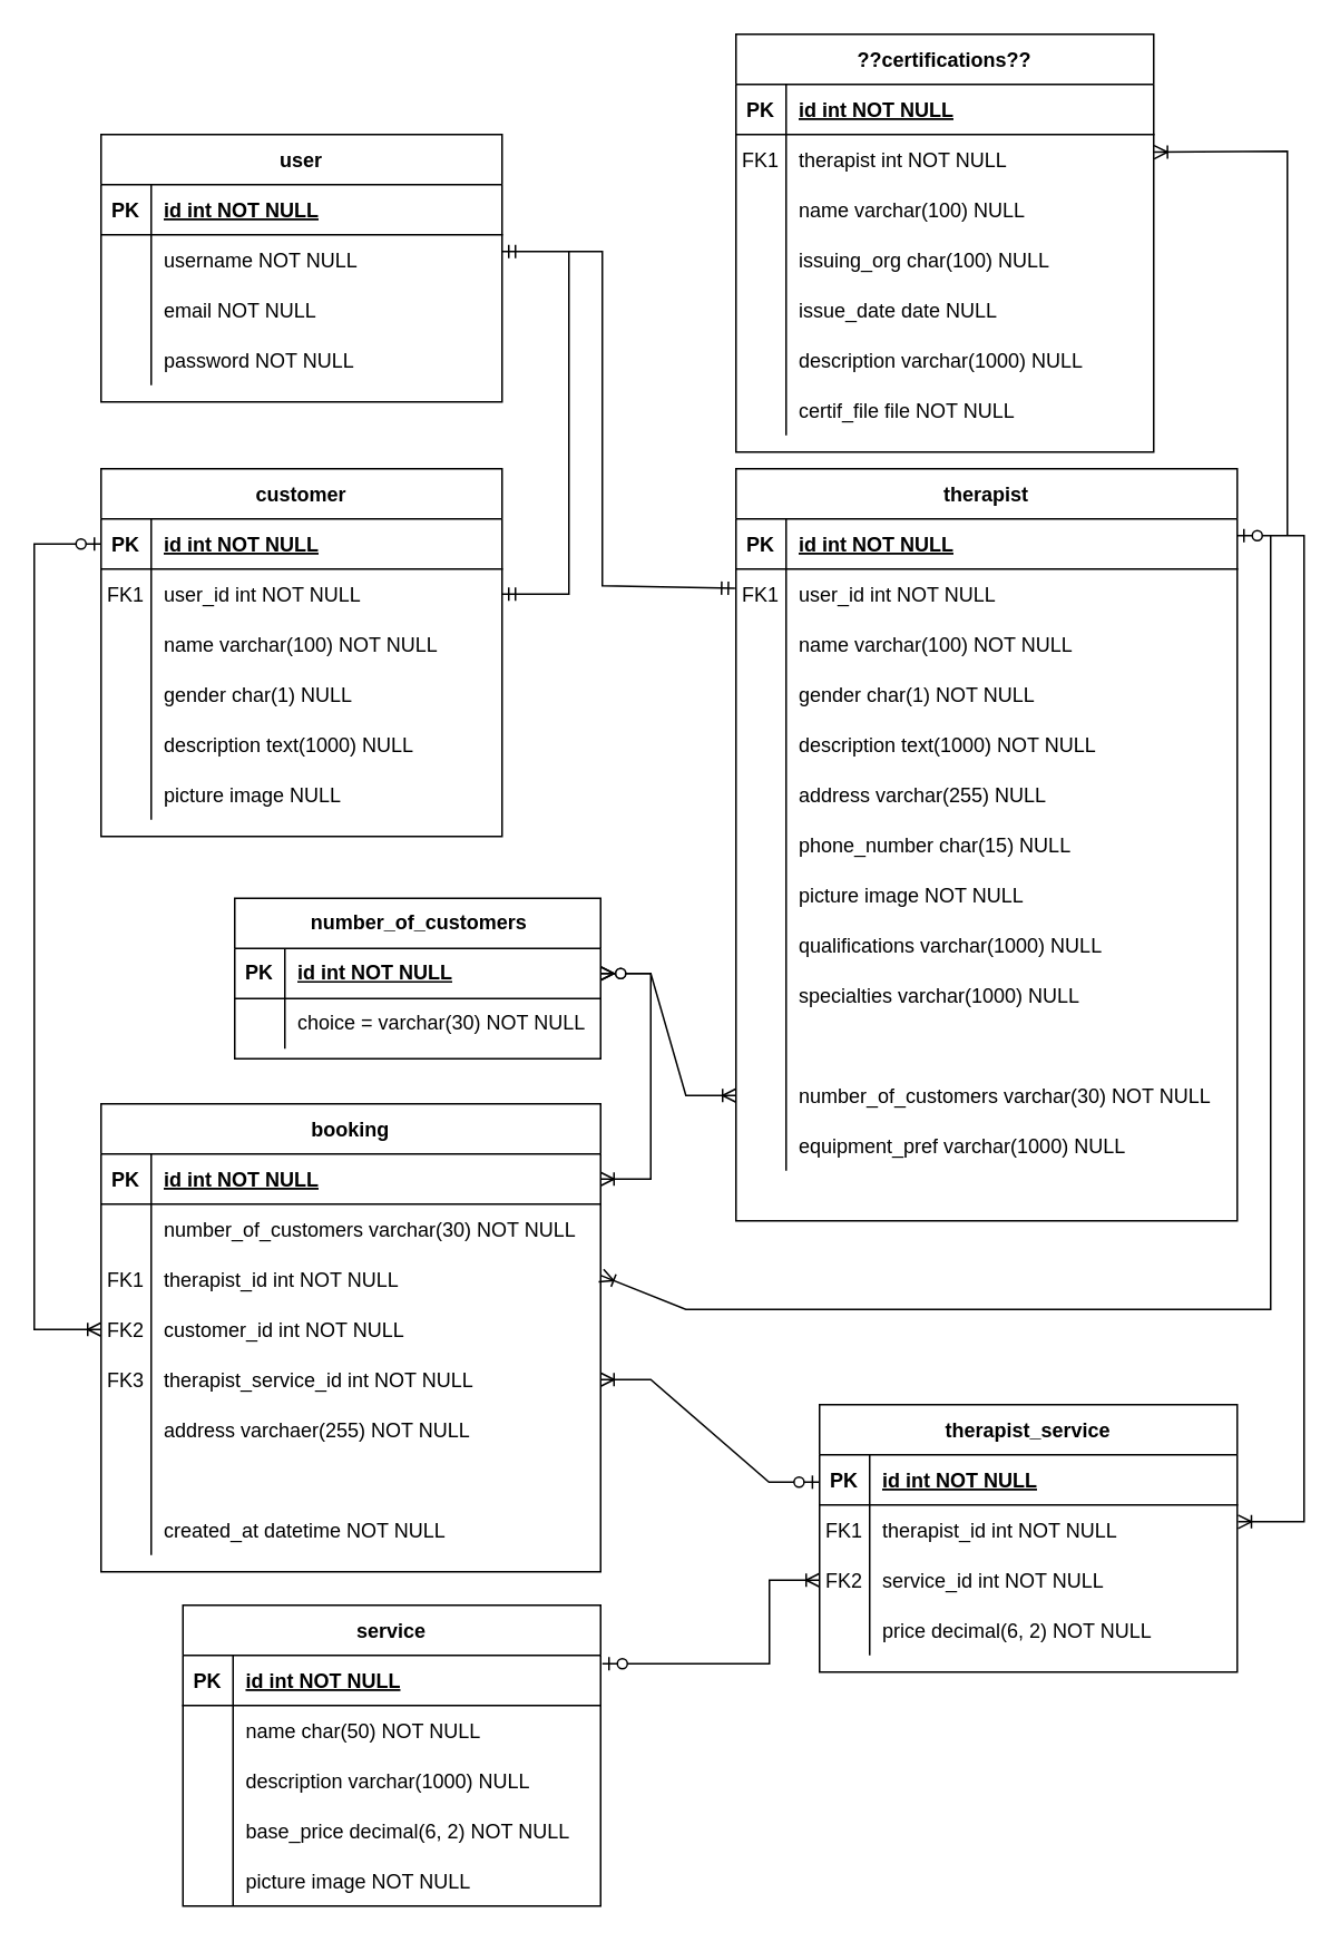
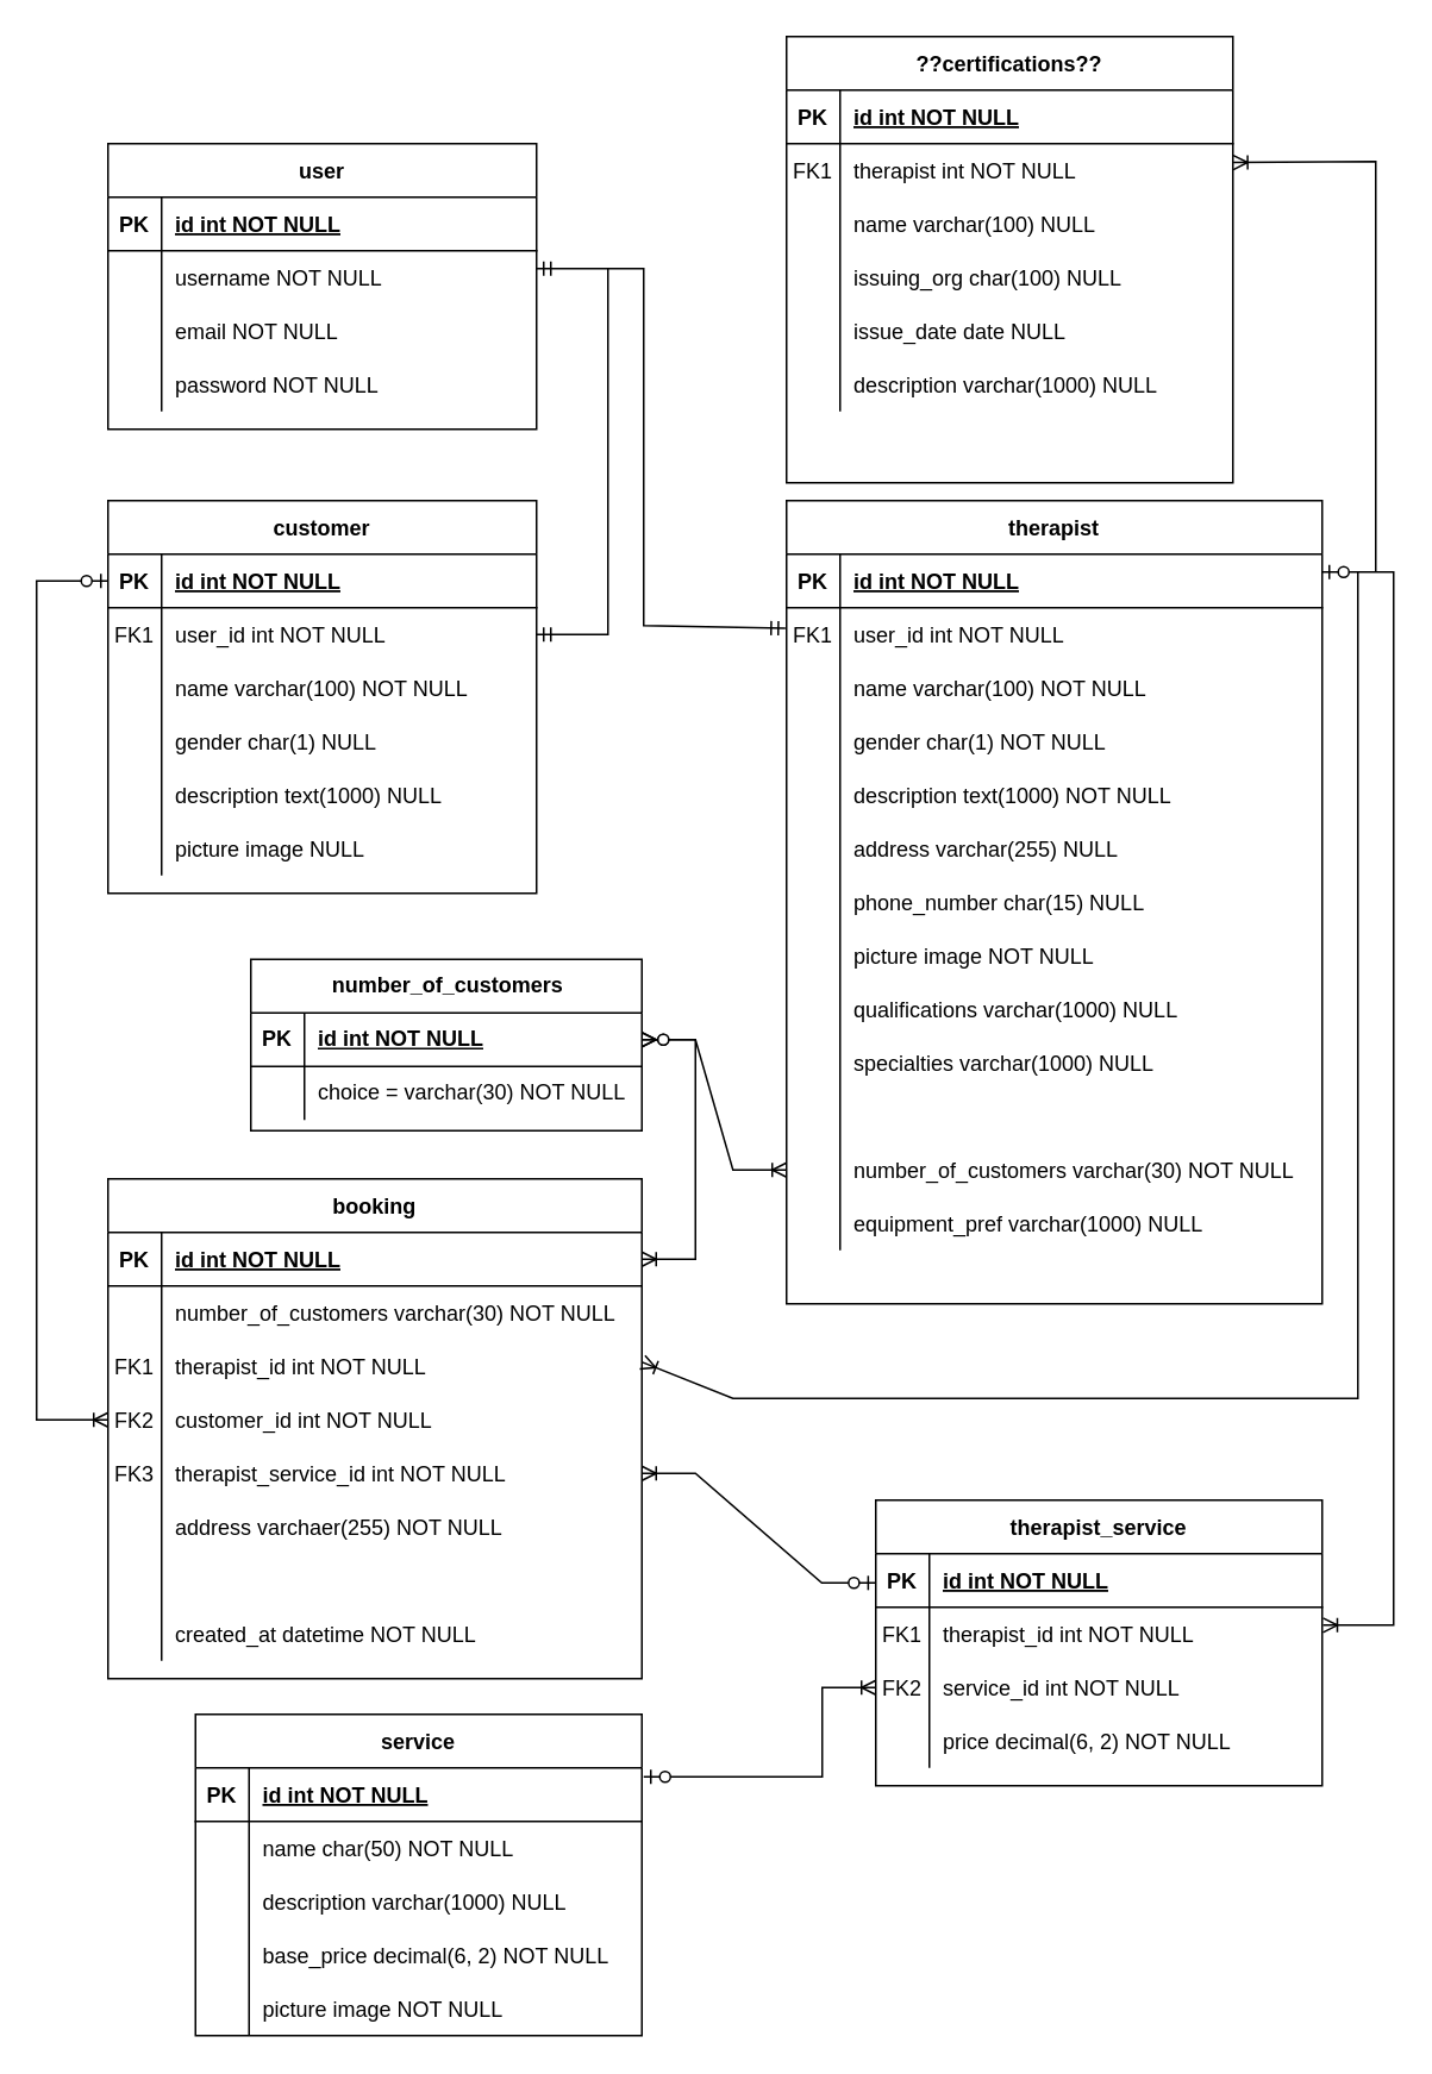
- <mxCell id="141" value="certif_file file NOT NULL" style="shape=partialRectangle;overflow=hidden;connectable=0;top=0;left=0;bottom=0;right=0;align=left;spacingLeft=6;fillColor=none;" parent="139" vertex="1"><mxGeometry x="30" width="220" height="30" as="geometry"><mxRectangle width="220" height="30" as="alternateBounds" /></mxGeometry></mxCell>
